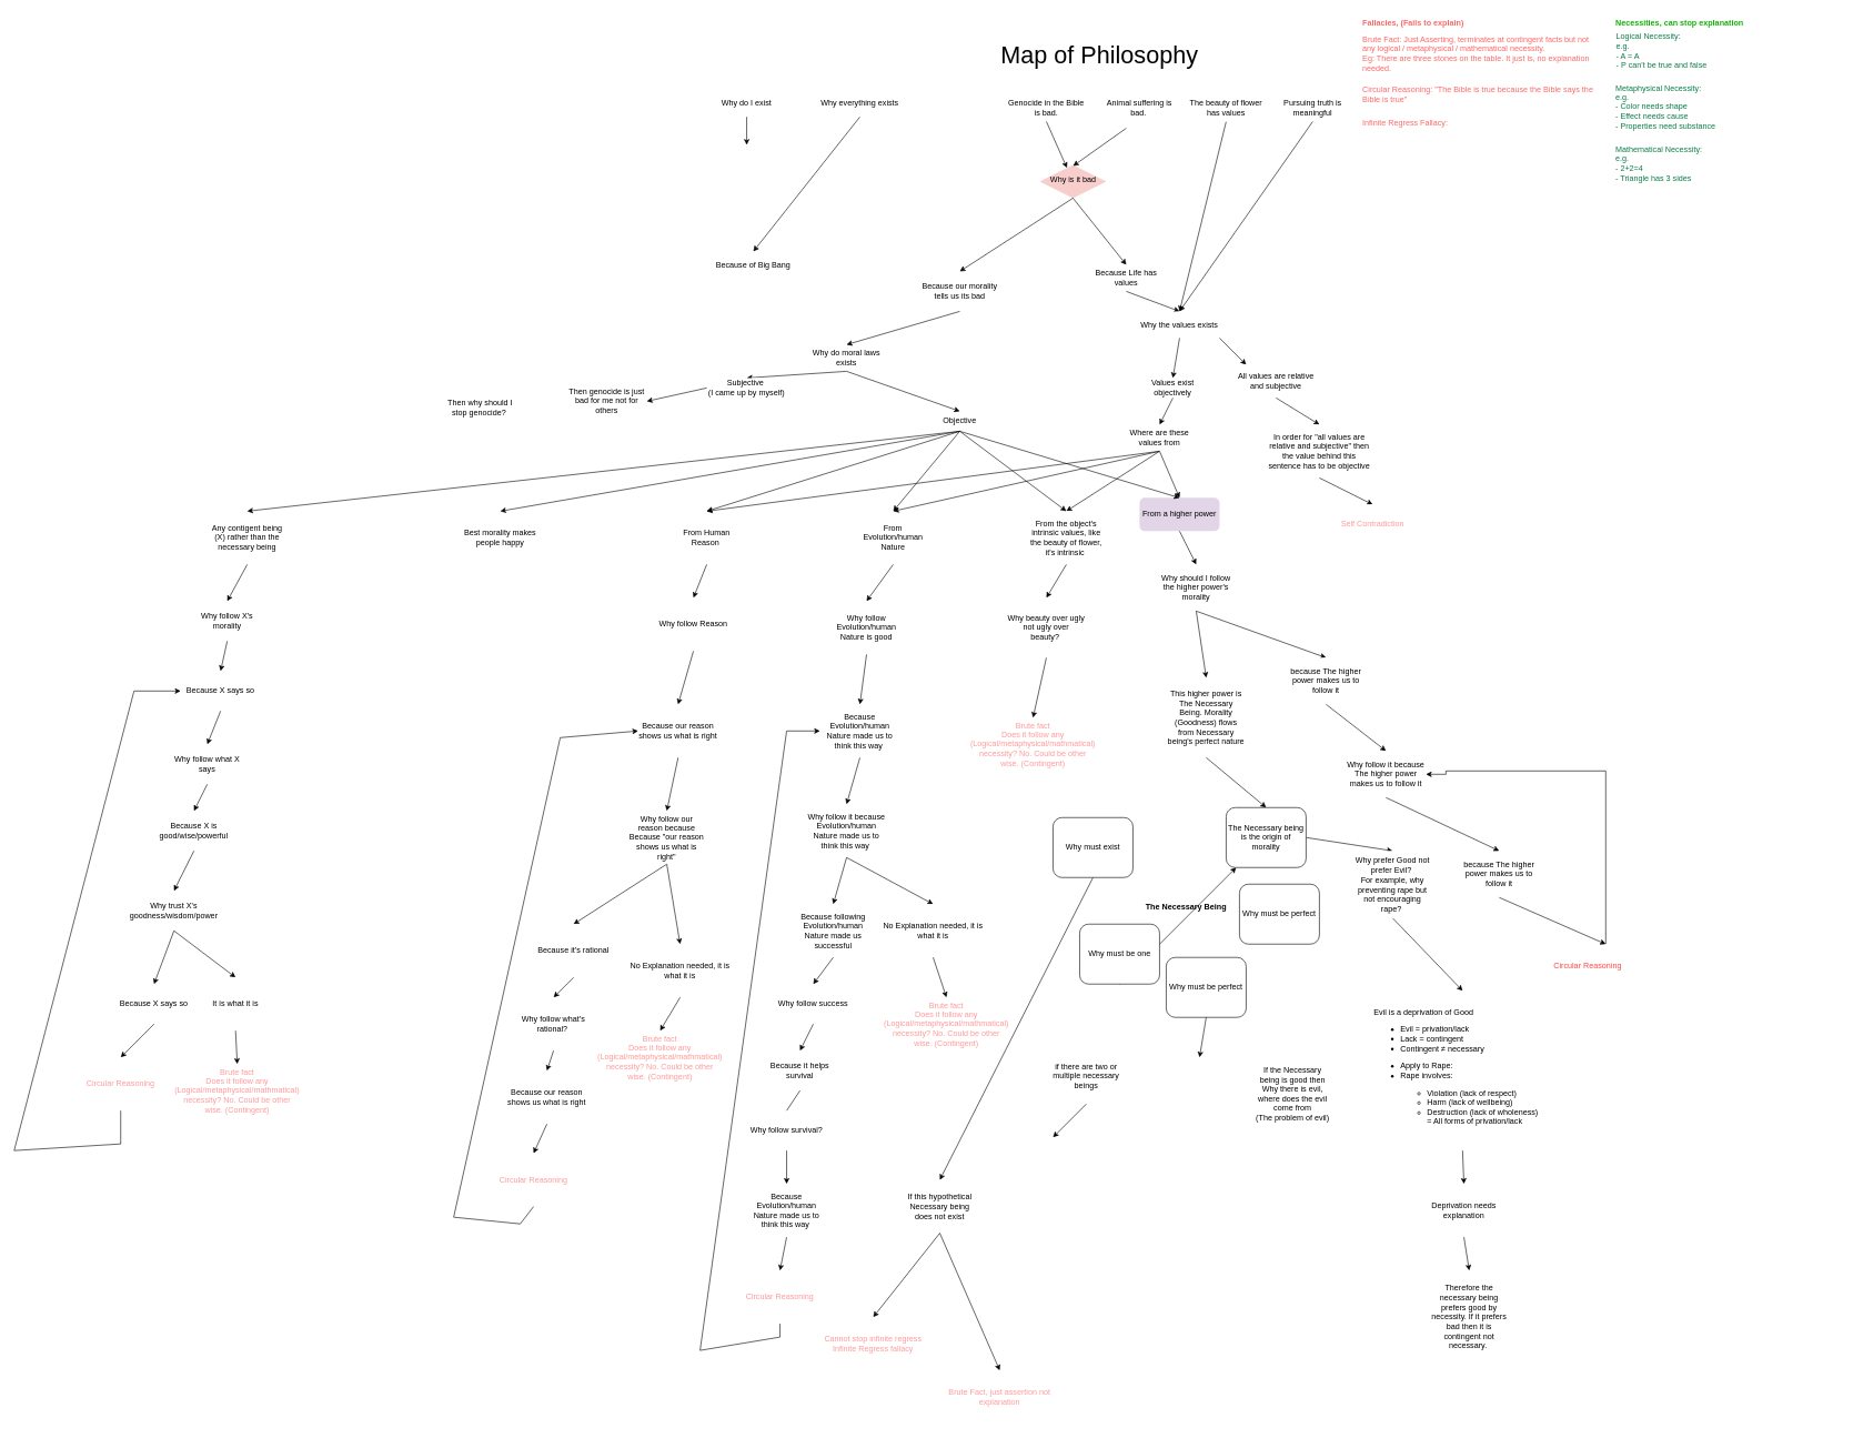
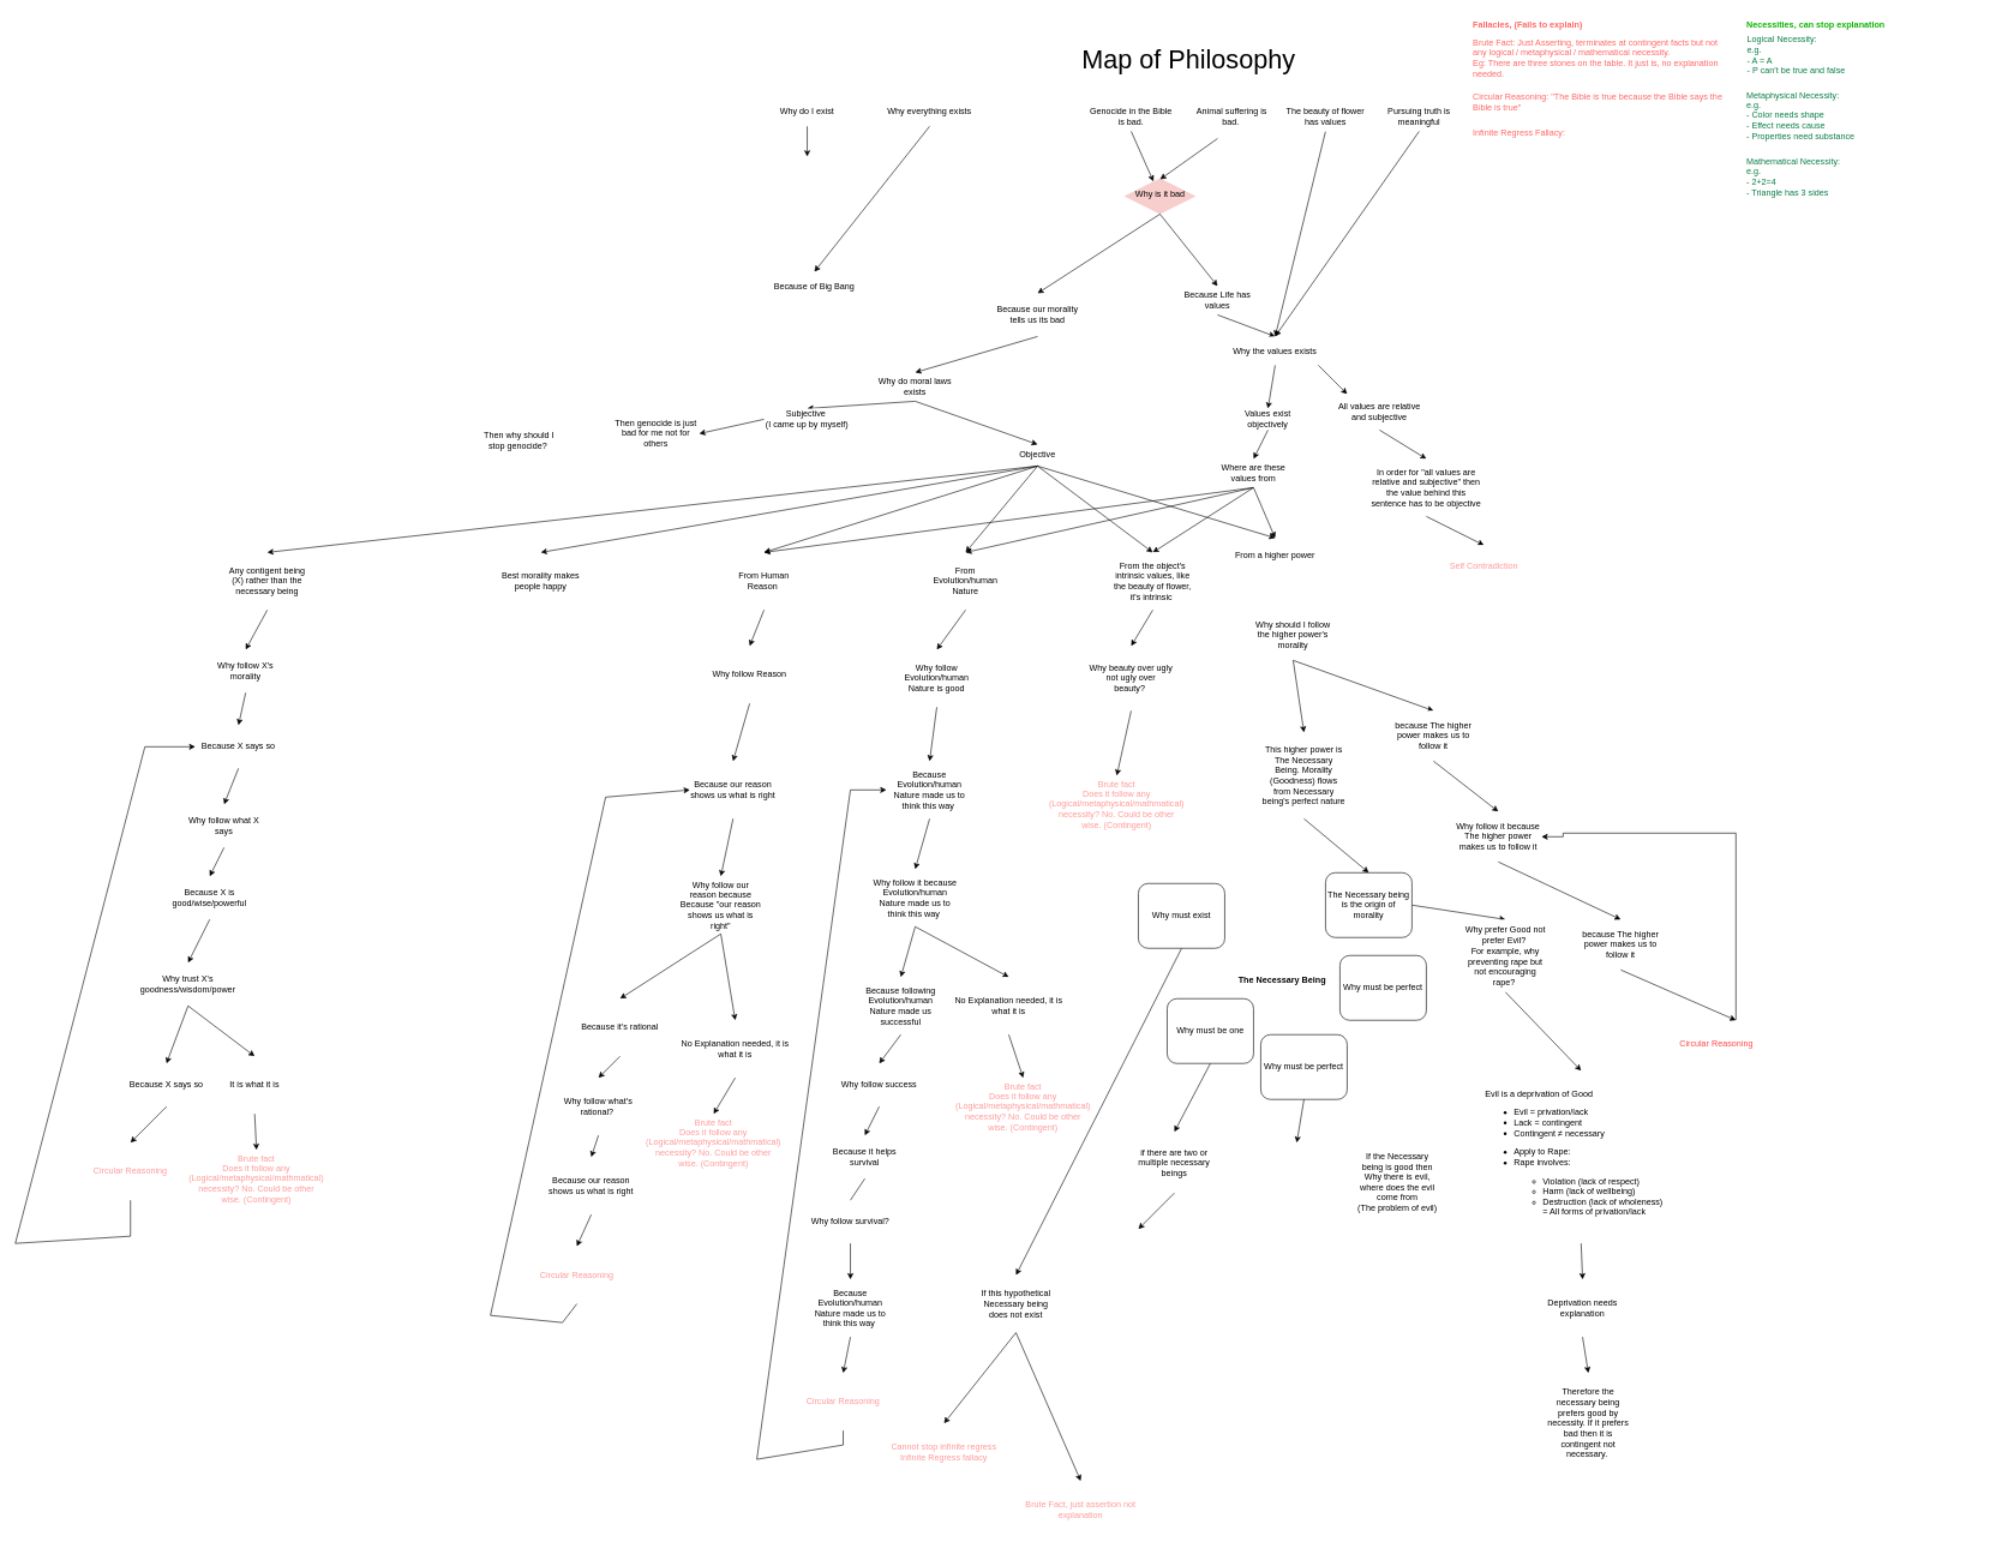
- <mxCell id="28" value="From a higher power" style="rounded=1;whiteSpace=wrap;html=1;fontSize=12;glass=0;strokeWidth=1;shadow=0;strokeColor=none;fillColor=#e1d5e7;" parent="1" vertex="1"><mxGeometry x="1710" y="747" width="120" height="50" as="geometry" /></mxCell>
+ <mxCell id="28" value="From a higher power" style="rounded=1;whiteSpace=wrap;html=1;fontSize=12;glass=0;strokeWidth=1;shadow=0;strokeColor=none;" parent="1" vertex="1"><mxGeometry x="1710" y="747" width="120" height="50" as="geometry" /></mxCell>
- <mxCell id="54" value="" style="endArrow=classic;html=1;rounded=0;exitX=0.5;exitY=1;exitDx=0;exitDy=0;entryX=0.5;entryY=0;entryDx=0;entryDy=0;" parent="1" source="28" target="34" edge="1"><mxGeometry width="50" height="50" relative="1" as="geometry"><mxPoint x="1500" y="727" as="sourcePoint" /><mxPoint x="1550" y="677" as="targetPoint" /></mxGeometry></mxCell>
- <mxCell id="40" value="" style="endArrow=classic;html=1;rounded=0;exitX=0.5;exitY=1;exitDx=0;exitDy=0;" parent="1" source="161" target="160" edge="1"><mxGeometry width="50" height="50" relative="1" as="geometry"><mxPoint x="1780" y="1567" as="sourcePoint" /><mxPoint x="1640" y="1567" as="targetPoint" /></mxGeometry></mxCell>
+ <mxCell id="40" value="" style="endArrow=classic;html=1;rounded=0;exitX=0.5;exitY=1;exitDx=0;exitDy=0;entryX=0.5;entryY=0;entryDx=0;entryDy=0;" parent="1" source="161" target="168" edge="1"><mxGeometry width="50" height="50" relative="1" as="geometry"><mxPoint x="1780" y="1567" as="sourcePoint" /><mxPoint x="1640" y="1567" as="targetPoint" /></mxGeometry></mxCell>
